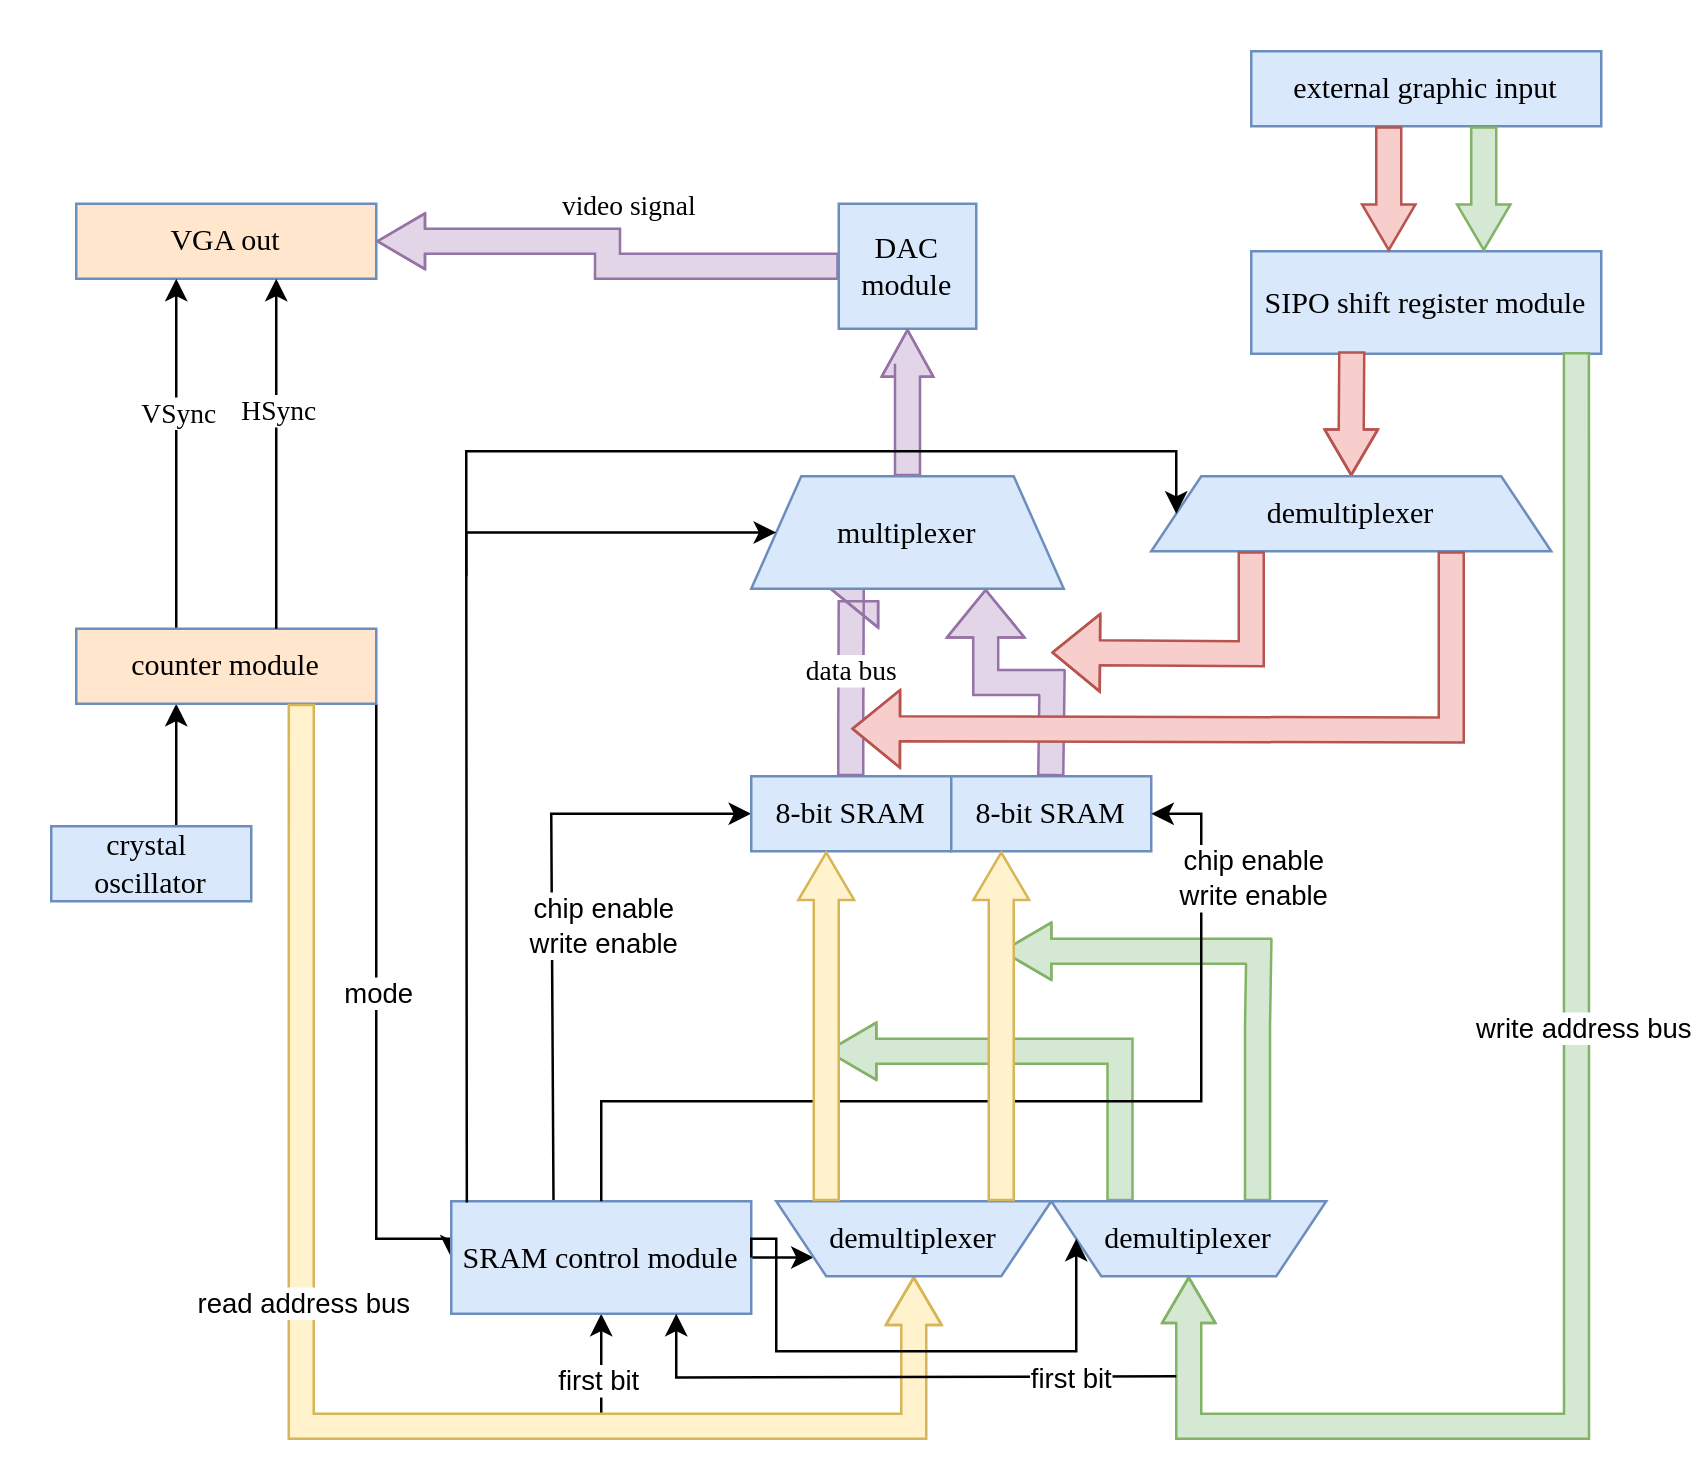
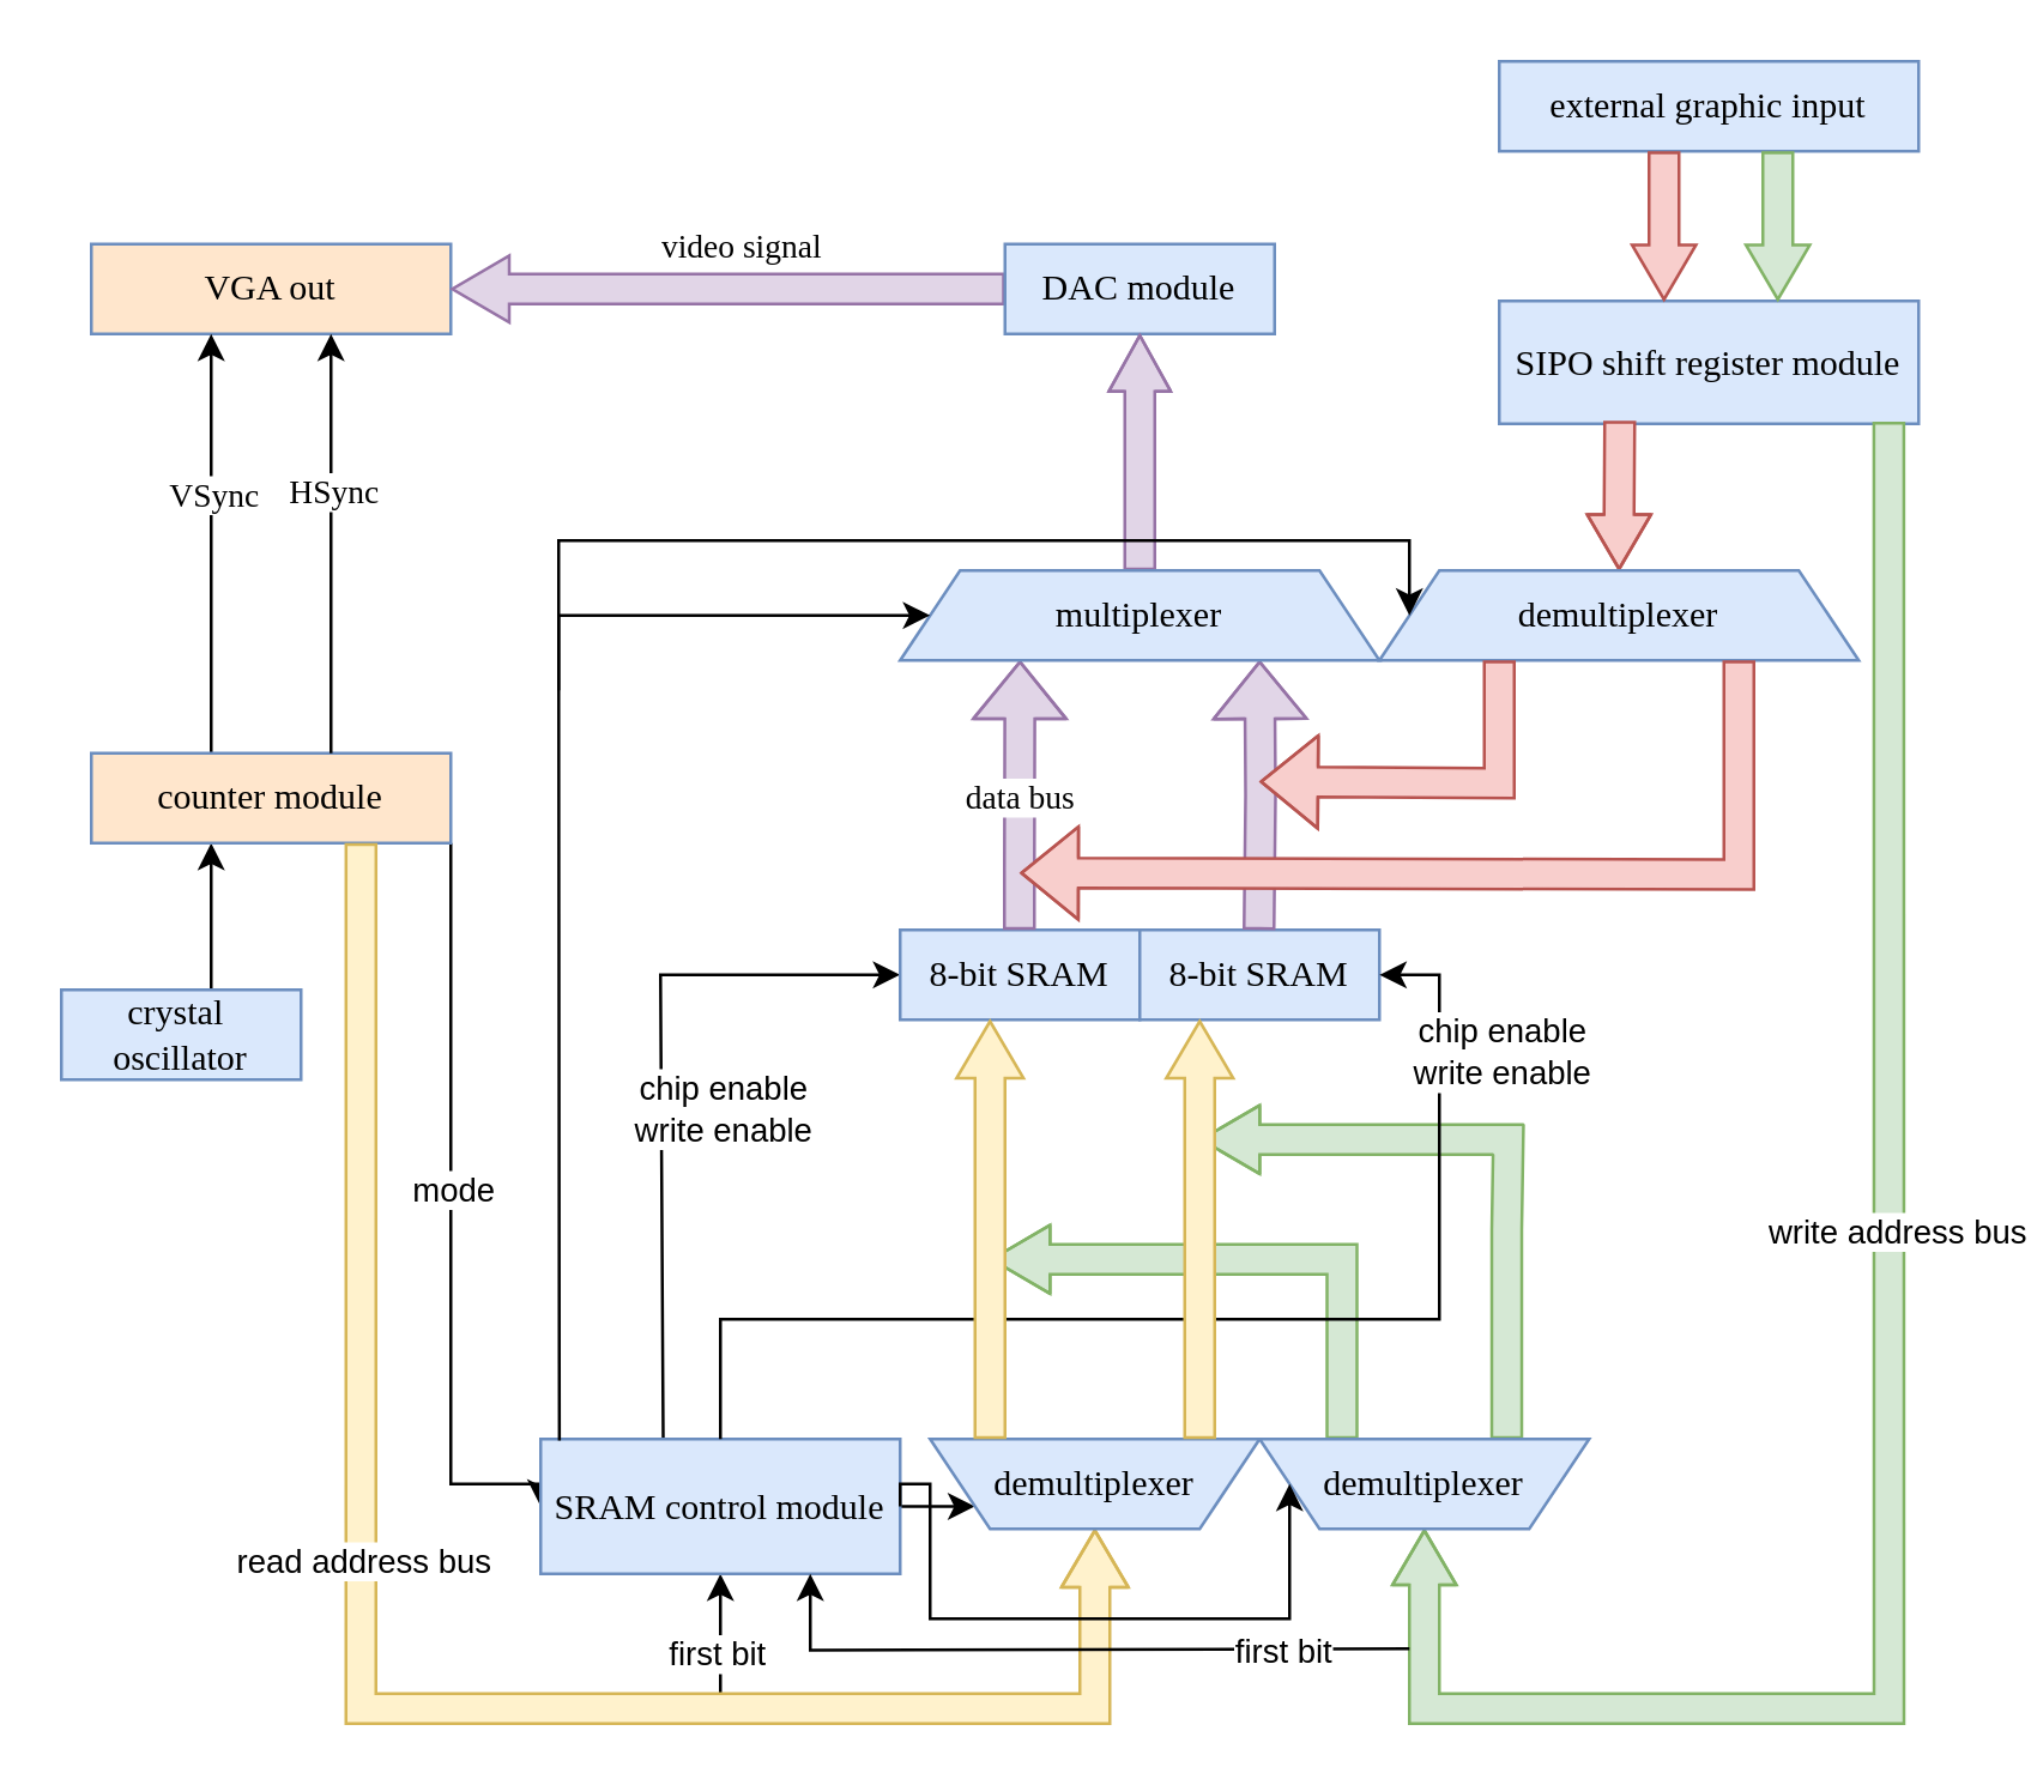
- <mxCell id="23" value="DAC module" style="rounded=0;whiteSpace=wrap;html=1;fillColor=#dae8fc;strokeColor=#6c8ebf;fontFamily=Iosevka NF;" vertex="1" parent="1"><mxGeometry x="335" y="81" width="55" height="50" as="geometry" /></mxCell>
+ <mxCell id="23" value="DAC module" style="rounded=0;whiteSpace=wrap;html=1;fillColor=#dae8fc;strokeColor=#6c8ebf;fontFamily=Iosevka NF;" vertex="1" parent="1"><mxGeometry x="335" y="81" width="90" height="30" as="geometry" /></mxCell>
- <mxCell id="39" value="multiplexer" style="shape=trapezoid;perimeter=trapezoidPerimeter;whiteSpace=wrap;html=1;fixedSize=1;fillColor=#dae8fc;strokeColor=#6c8ebf;fontFamily=Iosevka NF;" vertex="1" parent="1"><mxGeometry x="300" y="190" width="125" height="45" as="geometry" /></mxCell>
+ <mxCell id="39" value="multiplexer" style="shape=trapezoid;perimeter=trapezoidPerimeter;whiteSpace=wrap;html=1;fixedSize=1;fillColor=#dae8fc;strokeColor=#6c8ebf;fontFamily=Iosevka NF;" vertex="1" parent="1"><mxGeometry x="300" y="190" width="160" height="30" as="geometry" /></mxCell>
